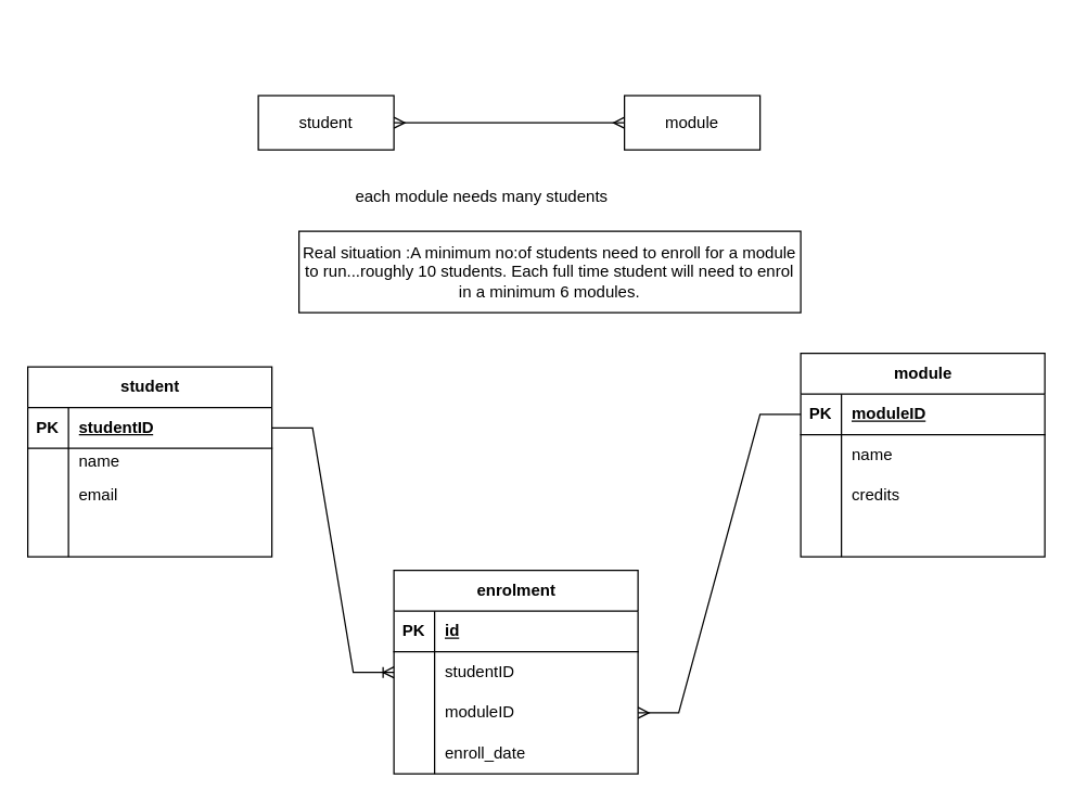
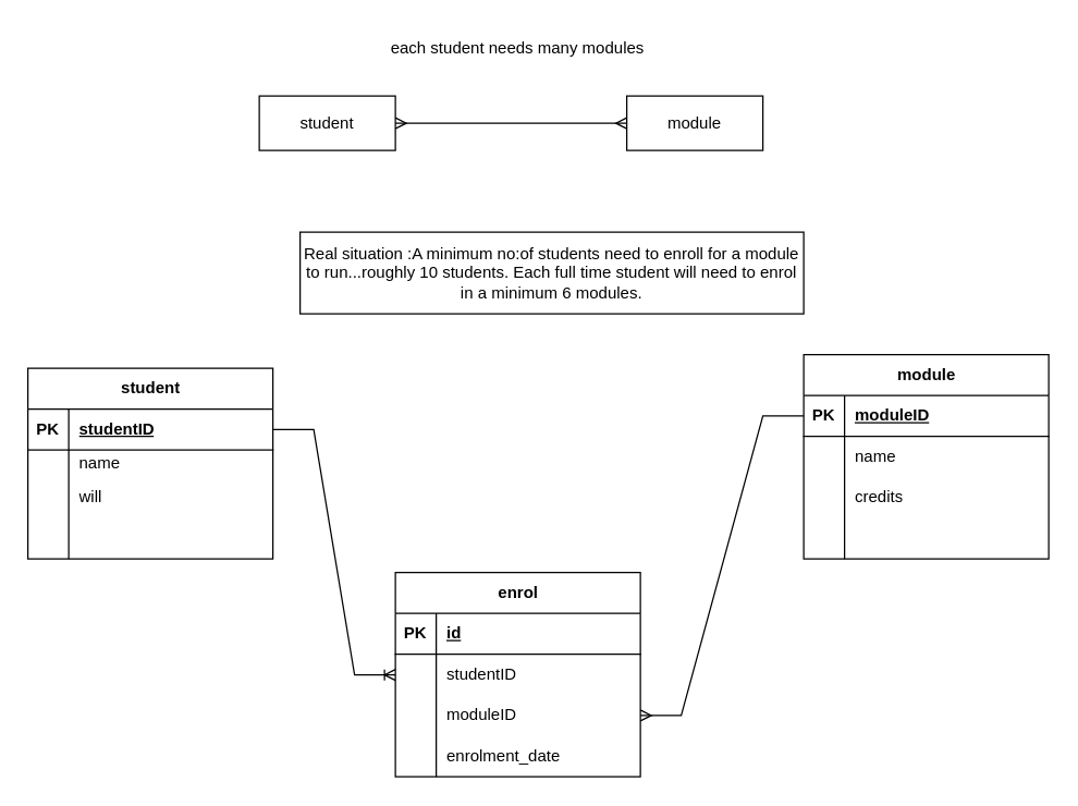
+ <mxCell id="4" value="each student needs many modules" style="text;html=1;strokeColor=none;fillColor=none;align=center;verticalAlign=middle;whiteSpace=wrap;rounded=0;" parent="1" vertex="1"><mxGeometry x="210" y="20" width="340" height="30" as="geometry" /></mxCell>
- <mxCell id="5" value="each module needs many students" style="text;html=1;strokeColor=none;fillColor=none;align=center;verticalAlign=middle;whiteSpace=wrap;rounded=0;" parent="1" vertex="1"><mxGeometry x="230" y="130" width="250" height="30" as="geometry" /></mxCell>
- <mxCell id="16" value="email" style="shape=partialRectangle;connectable=0;fillColor=none;top=0;left=0;bottom=0;right=0;align=left;spacingLeft=6;overflow=hidden;whiteSpace=wrap;html=1;" parent="14" vertex="1"><mxGeometry x="30" width="150" height="30" as="geometry"><mxRectangle width="150" height="30" as="alternateBounds" /></mxGeometry></mxCell>
+ <mxCell id="16" value="will" style="shape=partialRectangle;connectable=0;fillColor=none;top=0;left=0;bottom=0;right=0;align=left;spacingLeft=6;overflow=hidden;whiteSpace=wrap;html=1;" parent="14" vertex="1"><mxGeometry x="30" width="150" height="30" as="geometry"><mxRectangle width="150" height="30" as="alternateBounds" /></mxGeometry></mxCell>
- <mxCell id="34" value="enrolment" style="shape=table;startSize=30;container=1;collapsible=1;childLayout=tableLayout;fixedRows=1;rowLines=0;fontStyle=1;align=center;resizeLast=1;html=1;" parent="1" vertex="1"><mxGeometry x="290" y="420" width="180" height="150" as="geometry" /></mxCell>
+ <mxCell id="34" value="enrol" style="shape=table;startSize=30;container=1;collapsible=1;childLayout=tableLayout;fixedRows=1;rowLines=0;fontStyle=1;align=center;resizeLast=1;html=1;" parent="1" vertex="1"><mxGeometry x="290" y="420" width="180" height="150" as="geometry" /></mxCell>
- <mxCell id="46" value="enroll_date" style="shape=partialRectangle;connectable=0;fillColor=none;top=0;left=0;bottom=0;right=0;align=left;spacingLeft=6;overflow=hidden;whiteSpace=wrap;html=1;" parent="44" vertex="1"><mxGeometry x="30" width="150" height="30" as="geometry"><mxRectangle width="150" height="30" as="alternateBounds" /></mxGeometry></mxCell>
+ <mxCell id="46" value="enrolment_date" style="shape=partialRectangle;connectable=0;fillColor=none;top=0;left=0;bottom=0;right=0;align=left;spacingLeft=6;overflow=hidden;whiteSpace=wrap;html=1;" parent="44" vertex="1"><mxGeometry x="30" width="150" height="30" as="geometry"><mxRectangle width="150" height="30" as="alternateBounds" /></mxGeometry></mxCell>
